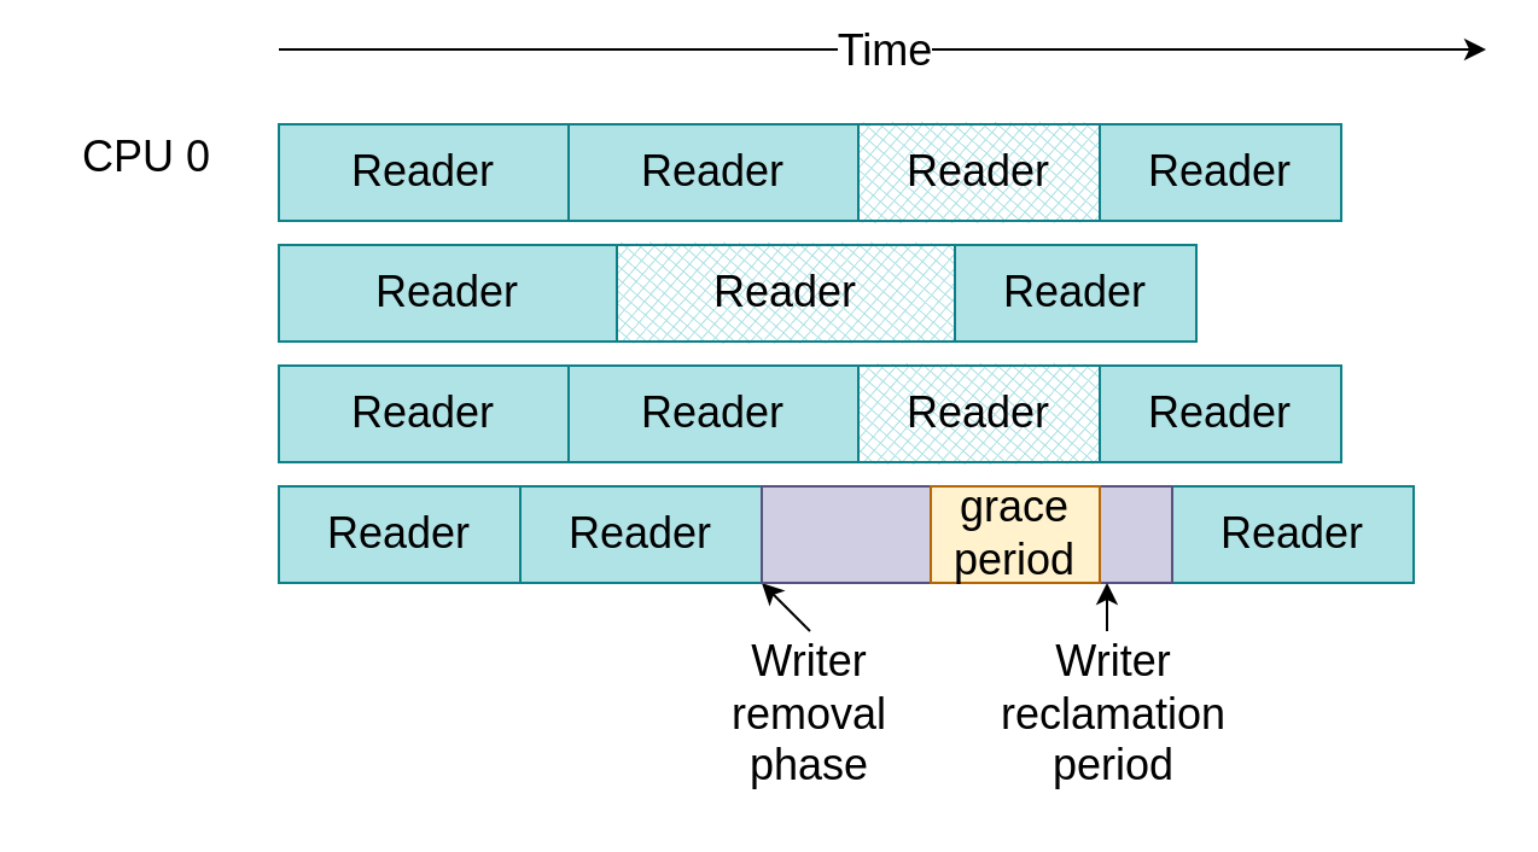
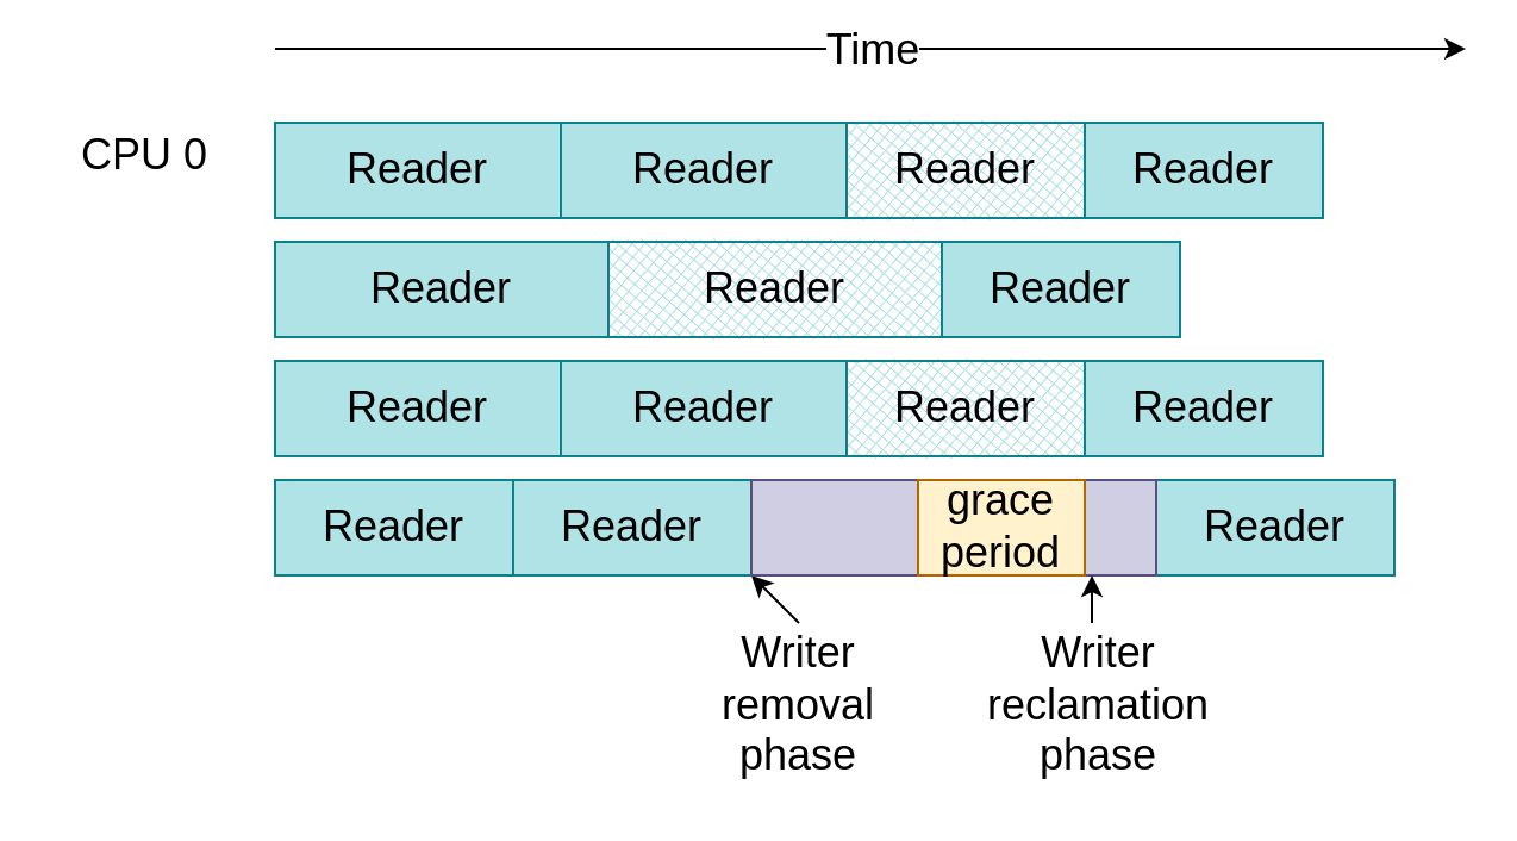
- <mxCell id="24" value="&lt;font style=&quot;font-size: 18px;&quot;&gt;Writer reclamation period&lt;br&gt;&lt;/font&gt;" style="text;html=1;strokeColor=none;fillColor=none;align=center;verticalAlign=middle;whiteSpace=wrap;rounded=0;" parent="1" vertex="1"><mxGeometry x="431" y="261" width="60" height="70" as="geometry" /></mxCell>
+ <mxCell id="24" value="&lt;font style=&quot;font-size: 18px;&quot;&gt;Writer reclamation phase&lt;br&gt;&lt;/font&gt;" style="text;html=1;strokeColor=none;fillColor=none;align=center;verticalAlign=middle;whiteSpace=wrap;rounded=0;" parent="1" vertex="1"><mxGeometry x="431" y="261" width="60" height="70" as="geometry" /></mxCell>
